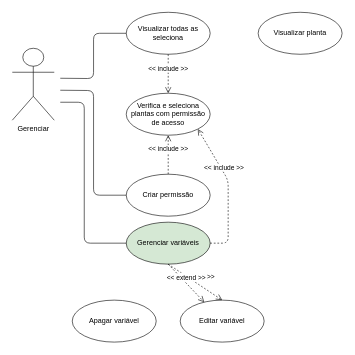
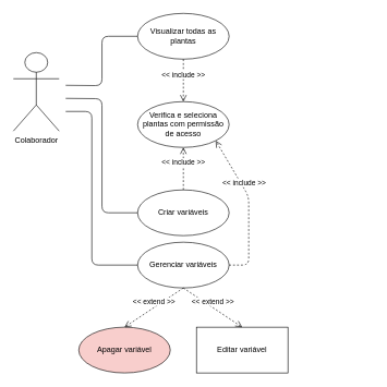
- <mxCell id="2" value="Visualizar todas as seleciona" style="ellipse;whiteSpace=wrap;html=1;" vertex="1" parent="1"><mxGeometry x="210" y="20" width="140" height="70" as="geometry" /></mxCell>
+ <mxCell id="2" value="Visualizar todas as plantas" style="ellipse;whiteSpace=wrap;html=1;" vertex="1" parent="1"><mxGeometry x="210" y="20" width="140" height="70" as="geometry" /></mxCell>
- <mxCell id="5" value="Visualizar planta" style="ellipse;whiteSpace=wrap;html=1;" vertex="1" parent="1"><mxGeometry x="430" y="20" width="140" height="70" as="geometry" /></mxCell>
- <mxCell id="10" value="Gerenciar" style="shape=umlActor;verticalLabelPosition=bottom;labelBackgroundColor=#ffffff;verticalAlign=top;html=1;" vertex="1" parent="1"><mxGeometry x="20" y="80" width="70" height="120" as="geometry" /></mxCell>
+ <mxCell id="10" value="Colaborador" style="shape=umlActor;verticalLabelPosition=bottom;labelBackgroundColor=#ffffff;verticalAlign=top;html=1;" vertex="1" parent="1"><mxGeometry x="20" y="80" width="70" height="120" as="geometry" /></mxCell>
- <mxCell id="6" value="Criar permissão" style="ellipse;whiteSpace=wrap;html=1;" vertex="1" parent="1"><mxGeometry x="210" y="290" width="140" height="70" as="geometry" /></mxCell>
+ <mxCell id="6" value="Criar variáveis" style="ellipse;whiteSpace=wrap;html=1;" vertex="1" parent="1"><mxGeometry x="210" y="290" width="140" height="70" as="geometry" /></mxCell>
- <mxCell id="7" value="Gerenciar variáveis" style="ellipse;whiteSpace=wrap;html=1;fillColor=#d5e8d4;" vertex="1" parent="1"><mxGeometry x="210" y="370" width="140" height="70" as="geometry" /></mxCell>
+ <mxCell id="7" value="Gerenciar variáveis" style="ellipse;whiteSpace=wrap;html=1;" vertex="1" parent="1"><mxGeometry x="210" y="370" width="140" height="70" as="geometry" /></mxCell>
- <mxCell id="17" value="&amp;lt;&amp;lt; extend &amp;gt;&amp;gt;" style="html=1;verticalAlign=bottom;endArrow=open;dashed=1;endSize=8;exitX=0.5;exitY=1;exitDx=0;exitDy=0;" edge="1" parent="1" source="7" target="14"><mxGeometry relative="1" as="geometry"><mxPoint x="290" y="570" as="sourcePoint" /><mxPoint x="210" y="570" as="targetPoint" /></mxGeometry></mxCell>
+ <mxCell id="17" value="&amp;lt;&amp;lt; extend &amp;gt;&amp;gt;" style="html=1;verticalAlign=bottom;endArrow=open;dashed=1;endSize=8;exitX=0.5;exitY=1;exitDx=0;exitDy=0;entryX=0.5;entryY=0;entryDx=0;entryDy=0;" edge="1" parent="1" source="7" target="15"><mxGeometry relative="1" as="geometry"><mxPoint x="290" y="570" as="sourcePoint" /><mxPoint x="210" y="570" as="targetPoint" /></mxGeometry></mxCell>
- <mxCell id="15" value="Apagar variável" style="ellipse;whiteSpace=wrap;html=1;" vertex="1" parent="1"><mxGeometry x="120" y="500" width="140" height="70" as="geometry" /></mxCell>
+ <mxCell id="15" value="Apagar variável" style="ellipse;whiteSpace=wrap;html=1;fillColor=#f8cecc;" vertex="1" parent="1"><mxGeometry x="120" y="500" width="140" height="70" as="geometry" /></mxCell>
- <mxCell id="14" value="Editar variável" style="ellipse;whiteSpace=wrap;html=1;" vertex="1" parent="1"><mxGeometry x="300" y="500" width="140" height="70" as="geometry" /></mxCell>
+ <mxCell id="14" value="Editar variável" style="whiteSpace=wrap;html=1;rounded=0;" vertex="1" parent="1"><mxGeometry x="300" y="500" width="140" height="70" as="geometry" /></mxCell>
